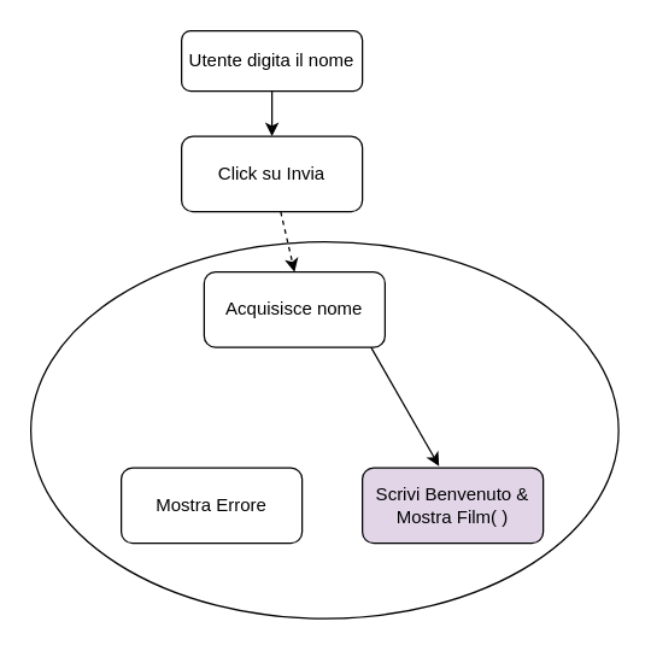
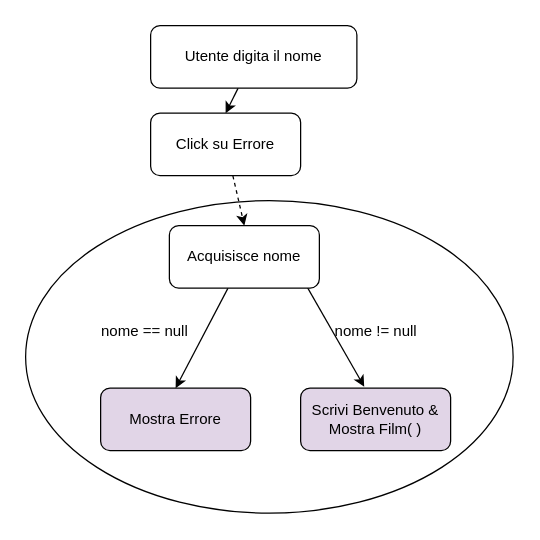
- <mxCell id="4" value="Utente digita il nome" style="rounded=1;whiteSpace=wrap;html=1;" vertex="1" parent="1"><mxGeometry x="120" y="20" width="120" height="40" as="geometry" /></mxCell>
+ <mxCell id="4" value="Utente digita il nome" style="rounded=1;whiteSpace=wrap;html=1;" vertex="1" parent="1"><mxGeometry x="120" y="20" width="165" height="50" as="geometry" /></mxCell>
- <mxCell id="8" value="Click su Invia" style="rounded=1;whiteSpace=wrap;html=1;" vertex="1" parent="1"><mxGeometry x="120" y="90" width="120" height="50" as="geometry" /></mxCell>
+ <mxCell id="8" value="Click su Errore" style="rounded=1;whiteSpace=wrap;html=1;" vertex="1" parent="1"><mxGeometry x="120" y="90" width="120" height="50" as="geometry" /></mxCell>
+ <mxCell id="13" value="nome == null" style="text;html=1;align=center;verticalAlign=middle;resizable=0;points=[];autosize=1;strokeColor=none;fillColor=none;" vertex="1" parent="1"><mxGeometry x="70" y="250" width="90" height="30" as="geometry" /></mxCell>
+ <mxCell id="5" value="nome != null" style="text;html=1;align=center;verticalAlign=middle;resizable=0;points=[];autosize=1;strokeColor=none;fillColor=none;" vertex="1" parent="1"><mxGeometry x="255" y="250" width="90" height="30" as="geometry" /></mxCell>
+ <mxCell id="10" style="edgeStyle=none;html=1;entryX=0.5;entryY=0;entryDx=0;entryDy=0;" edge="1" parent="1" source="11" target="12"><mxGeometry relative="1" as="geometry" /></mxCell>
- <mxCell id="12" value="Mostra Errore" style="rounded=1;whiteSpace=wrap;html=1;" vertex="1" parent="1"><mxGeometry x="80" y="310" width="120" height="50" as="geometry" /></mxCell>
+ <mxCell id="12" value="Mostra Errore" style="rounded=1;whiteSpace=wrap;html=1;fillColor=#e1d5e7;" vertex="1" parent="1"><mxGeometry x="80" y="310" width="120" height="50" as="geometry" /></mxCell>
